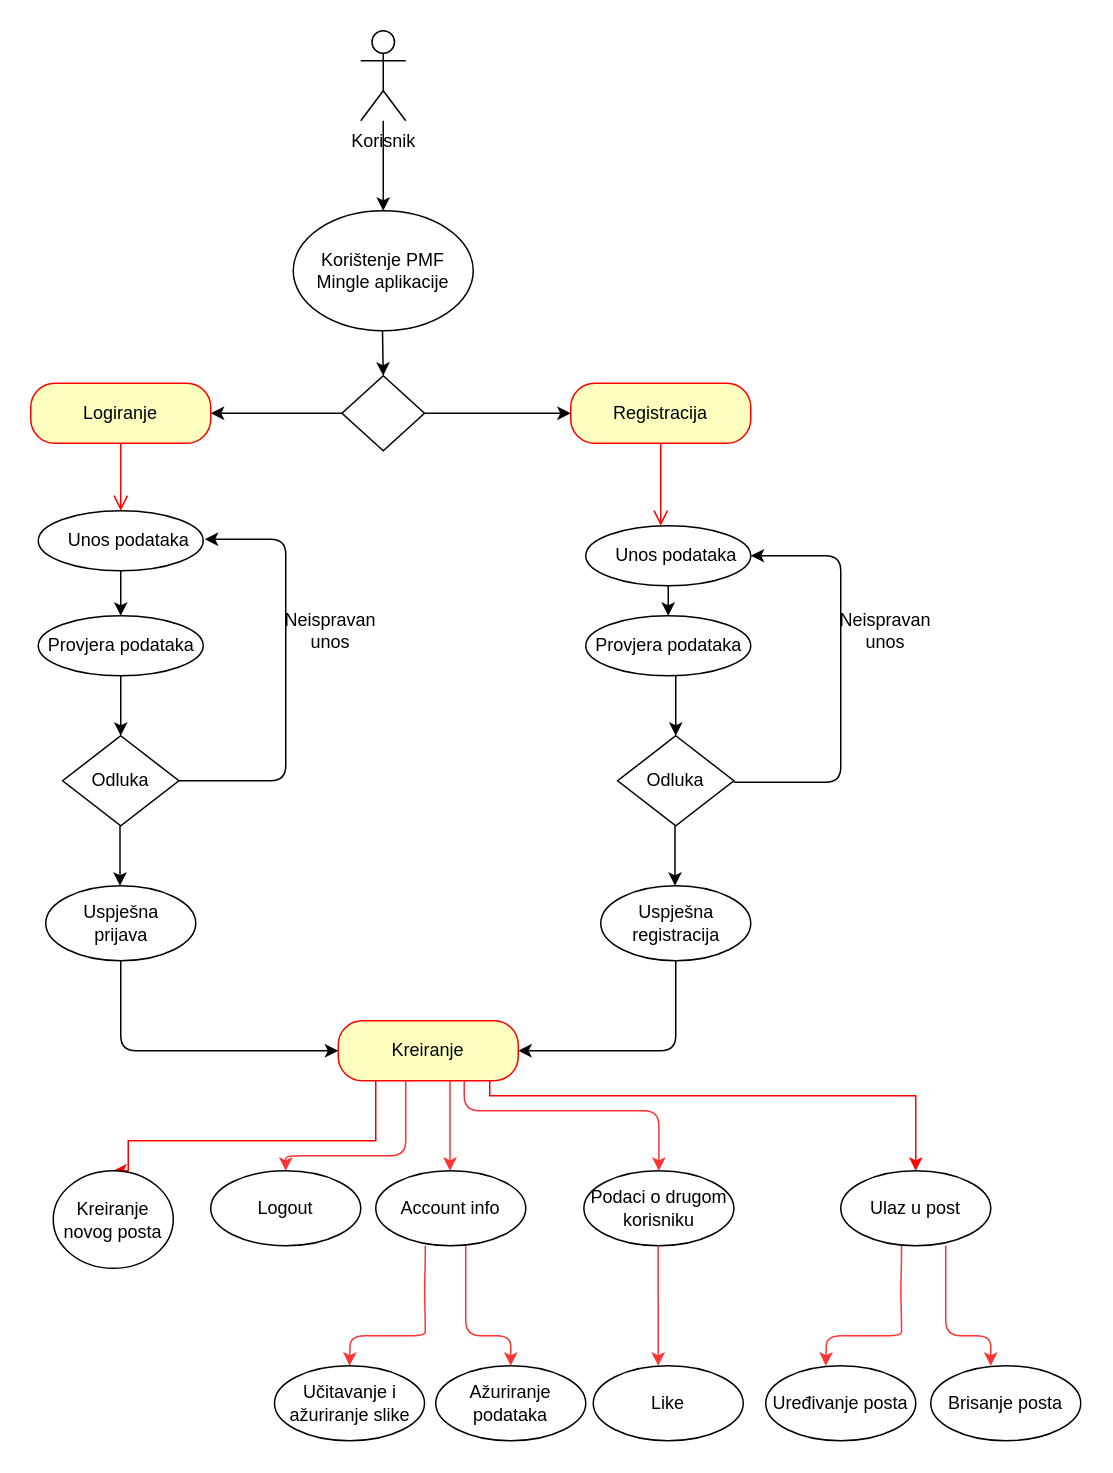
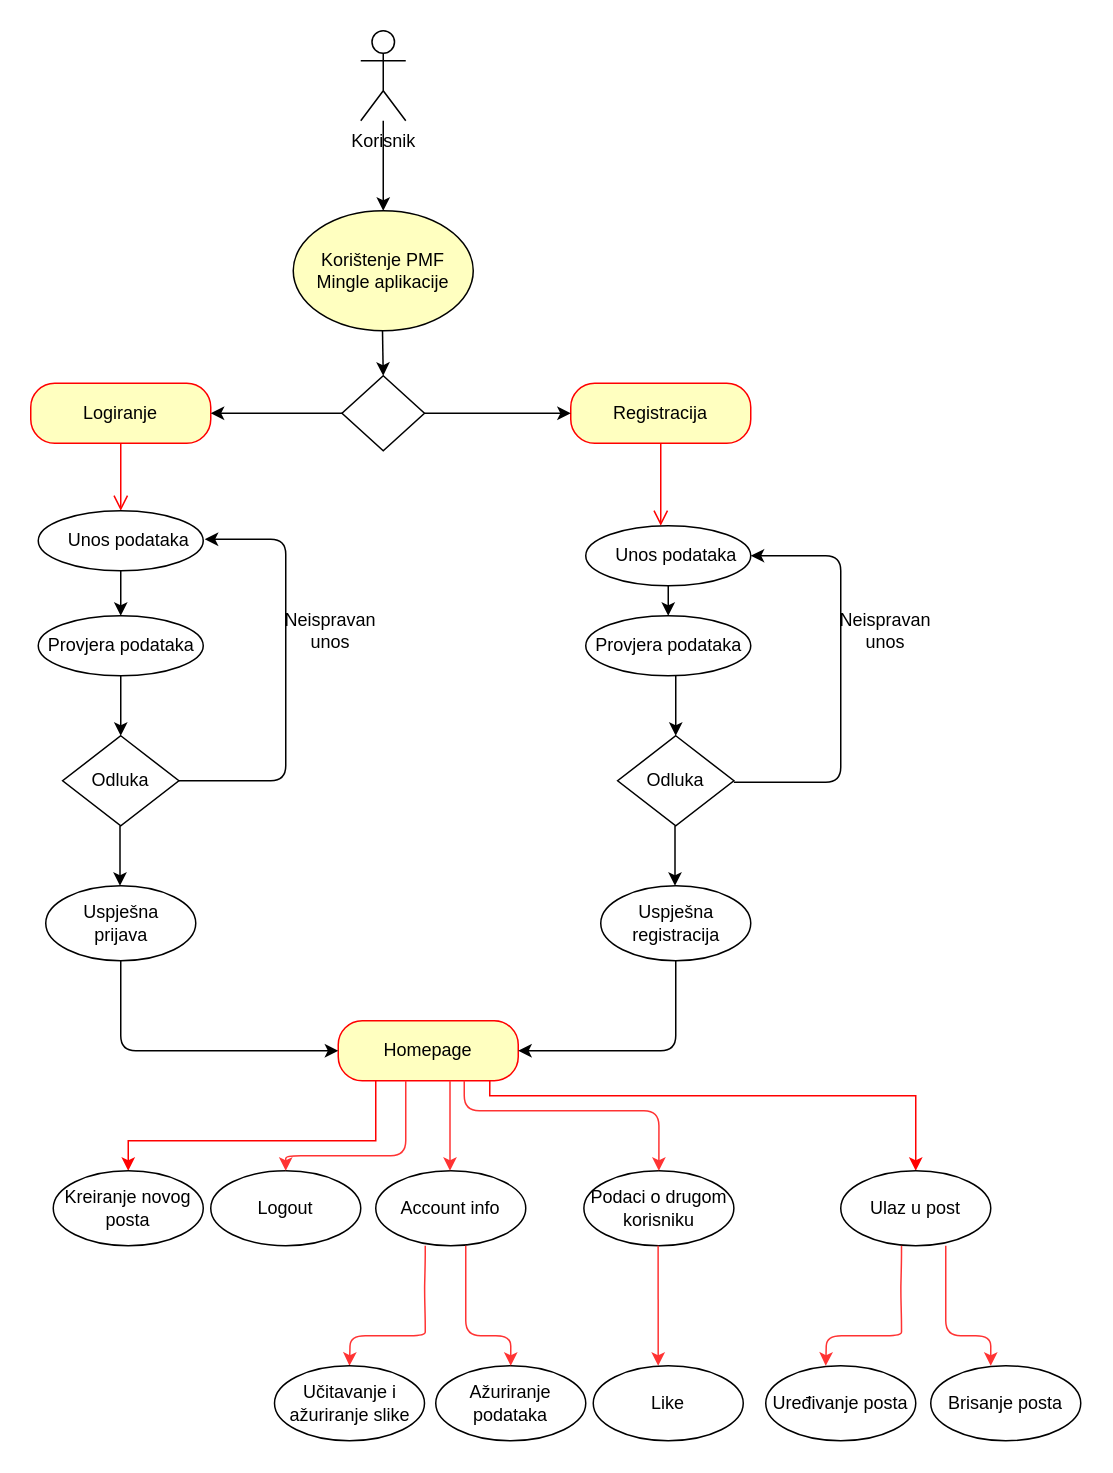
- <mxCell id="3" value="Korištenje PMF Mingle aplikacije" style="ellipse;whiteSpace=wrap;html=1;" parent="1" vertex="1"><mxGeometry x="195" y="140" width="120" height="80" as="geometry" /></mxCell>
+ <mxCell id="3" value="Korištenje PMF Mingle aplikacije" style="ellipse;whiteSpace=wrap;html=1;fillColor=#ffffc0;" parent="1" vertex="1"><mxGeometry x="195" y="140" width="120" height="80" as="geometry" /></mxCell>
- <mxCell id="39" value="Kreiranje" style="rounded=1;whiteSpace=wrap;html=1;arcSize=40;fontColor=#000000;fillColor=#ffffc0;strokeColor=#ff0000;" parent="1" vertex="1"><mxGeometry x="225" y="680" width="120" height="40" as="geometry" /></mxCell>
+ <mxCell id="39" value="Homepage" style="rounded=1;whiteSpace=wrap;html=1;arcSize=40;fontColor=#000000;fillColor=#ffffc0;strokeColor=#ff0000;" parent="1" vertex="1"><mxGeometry x="225" y="680" width="120" height="40" as="geometry" /></mxCell>
- <mxCell id="42" value="Kreiranje novog posta" style="ellipse;whiteSpace=wrap;html=1;" parent="1" vertex="1"><mxGeometry x="35" y="780" width="80" height="65" as="geometry" /></mxCell>
+ <mxCell id="42" value="Kreiranje novog posta" style="ellipse;whiteSpace=wrap;html=1;" parent="1" vertex="1"><mxGeometry x="35" y="780" width="100" height="50" as="geometry" /></mxCell>
